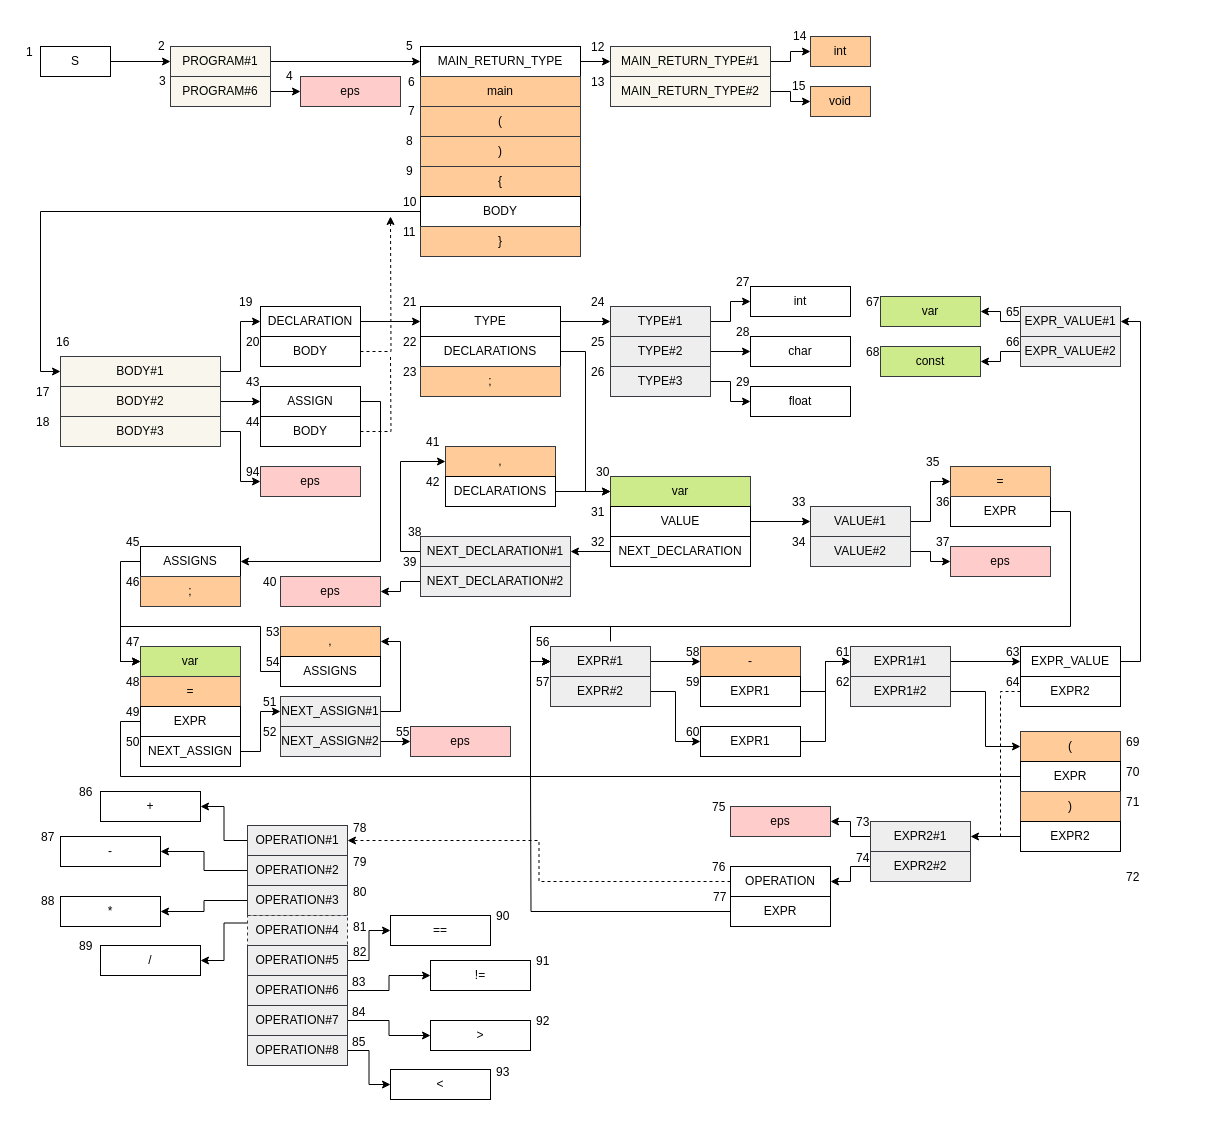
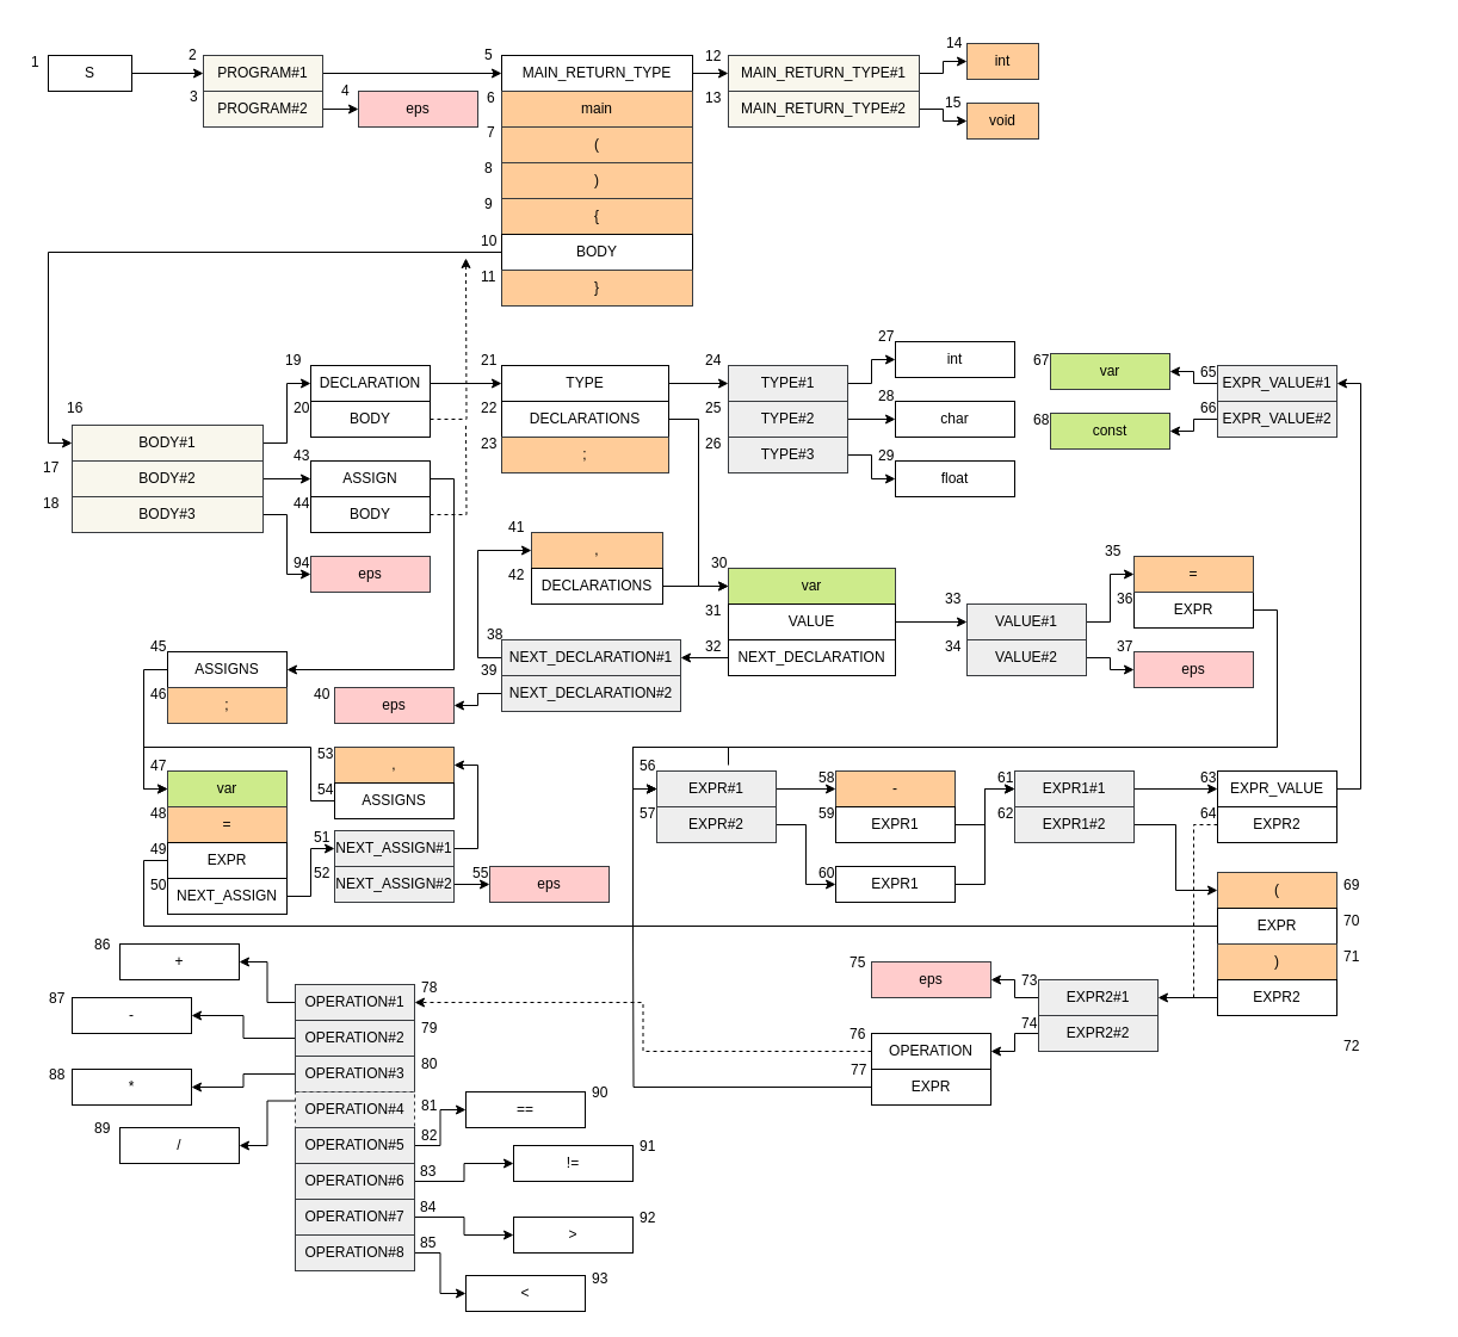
- <mxCell id="7" value="PROGRAM#6" style="rounded=0;whiteSpace=wrap;html=1;fillColor=#f9f7ed;strokeColor=#36393d;" vertex="1" parent="1"><mxGeometry x="170" y="76" width="100" height="30" as="geometry" /></mxCell>
+ <mxCell id="7" value="PROGRAM#2" style="rounded=0;whiteSpace=wrap;html=1;fillColor=#f9f7ed;strokeColor=#36393d;" vertex="1" parent="1"><mxGeometry x="170" y="76" width="100" height="30" as="geometry" /></mxCell>
